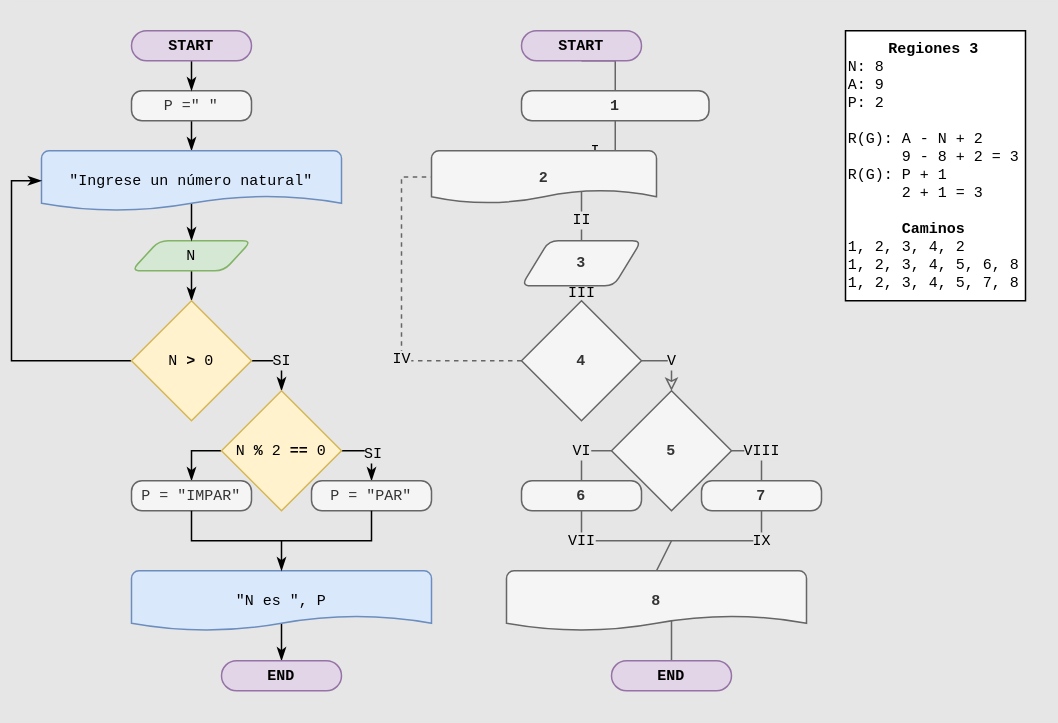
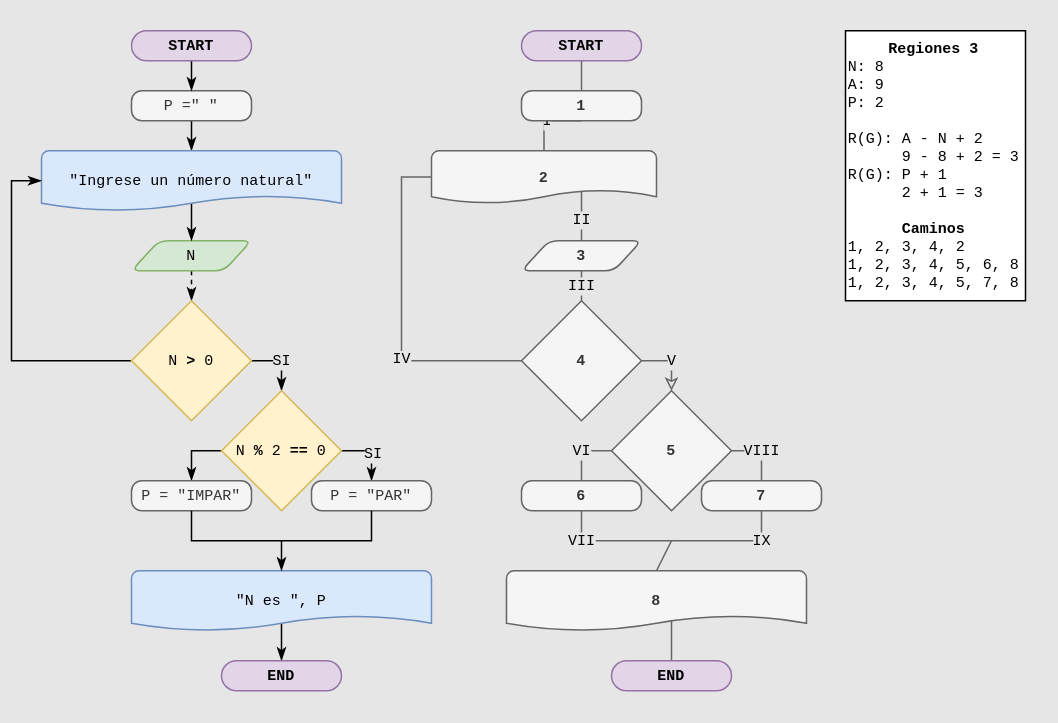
- <mxCell id="23" value="1" style="rounded=1;whiteSpace=wrap;html=1;absoluteArcSize=1;arcSize=14;strokeWidth=1;fontFamily=Courier New;fontSize=10;fontStyle=1;fillColor=#f5f5f5;fontColor=#333333;strokeColor=#666666;" parent="1" vertex="1"><mxGeometry x="340" y="60" width="125" height="20" as="geometry" /></mxCell>
+ <mxCell id="23" value="1" style="rounded=1;whiteSpace=wrap;html=1;absoluteArcSize=1;arcSize=14;strokeWidth=1;fontFamily=Courier New;fontSize=10;fontStyle=1;fillColor=#f5f5f5;fontColor=#333333;strokeColor=#666666;" parent="1" vertex="1"><mxGeometry x="340" y="60" width="80" height="20" as="geometry" /></mxCell>
- <mxCell id="29" value="IV" style="edgeStyle=orthogonalEdgeStyle;rounded=0;orthogonalLoop=1;jettySize=auto;html=1;exitX=0;exitY=0.5;exitDx=0;exitDy=0;exitPerimeter=0;entryX=0;entryY=0.5;entryDx=0;entryDy=0;entryPerimeter=0;fontFamily=Courier New;fontSize=10;endArrow=none;endFill=0;labelBackgroundColor=#E6E6E6;fillColor=#f5f5f5;strokeColor=#666666;dashed=1;" parent="1" source="30" target="27" edge="1"><mxGeometry x="-0.273" relative="1" as="geometry"><mxPoint as="offset" /></mxGeometry></mxCell>
+ <mxCell id="29" value="IV" style="edgeStyle=orthogonalEdgeStyle;rounded=0;orthogonalLoop=1;jettySize=auto;html=1;exitX=0;exitY=0.5;exitDx=0;exitDy=0;exitPerimeter=0;entryX=0;entryY=0.5;entryDx=0;entryDy=0;entryPerimeter=0;fontFamily=Courier New;fontSize=10;endArrow=none;endFill=0;labelBackgroundColor=#E6E6E6;fillColor=#f5f5f5;strokeColor=#666666;" parent="1" source="30" target="27" edge="1"><mxGeometry x="-0.273" relative="1" as="geometry"><mxPoint as="offset" /></mxGeometry></mxCell>
- <mxCell id="25" value="3" style="shape=parallelogram;html=1;strokeWidth=1;perimeter=parallelogramPerimeter;whiteSpace=wrap;rounded=1;arcSize=12;size=0.23;fontFamily=Courier New;fontSize=10;fontStyle=1;fillColor=#f5f5f5;fontColor=#333333;strokeColor=#666666;" parent="1" vertex="1"><mxGeometry x="340" y="160" width="80" height="30" as="geometry" /></mxCell>
+ <mxCell id="25" value="3" style="shape=parallelogram;html=1;strokeWidth=1;perimeter=parallelogramPerimeter;whiteSpace=wrap;rounded=1;arcSize=12;size=0.23;fontFamily=Courier New;fontSize=10;fontStyle=1;fillColor=#f5f5f5;fontColor=#333333;strokeColor=#666666;" parent="1" vertex="1"><mxGeometry x="340" y="160" width="80" height="20" as="geometry" /></mxCell>
- <mxCell id="4" style="edgeStyle=orthogonalEdgeStyle;rounded=0;orthogonalLoop=1;jettySize=auto;html=1;exitX=0.5;exitY=1;exitDx=0;exitDy=0;entryX=0.5;entryY=0;entryDx=0;entryDy=0;entryPerimeter=0;fontFamily=Courier New;fontSize=10;endArrow=classicThin;endFill=1;labelBackgroundColor=#E6E6E6;" parent="1" source="5" target="10" edge="1"><mxGeometry relative="1" as="geometry" /></mxCell>
+ <mxCell id="4" style="edgeStyle=orthogonalEdgeStyle;rounded=0;orthogonalLoop=1;jettySize=auto;html=1;exitX=0.5;exitY=1;exitDx=0;exitDy=0;entryX=0.5;entryY=0;entryDx=0;entryDy=0;entryPerimeter=0;fontFamily=Courier New;fontSize=10;endArrow=classicThin;endFill=1;labelBackgroundColor=#E6E6E6;dashed=1;" parent="1" source="5" target="10" edge="1"><mxGeometry relative="1" as="geometry" /></mxCell>
